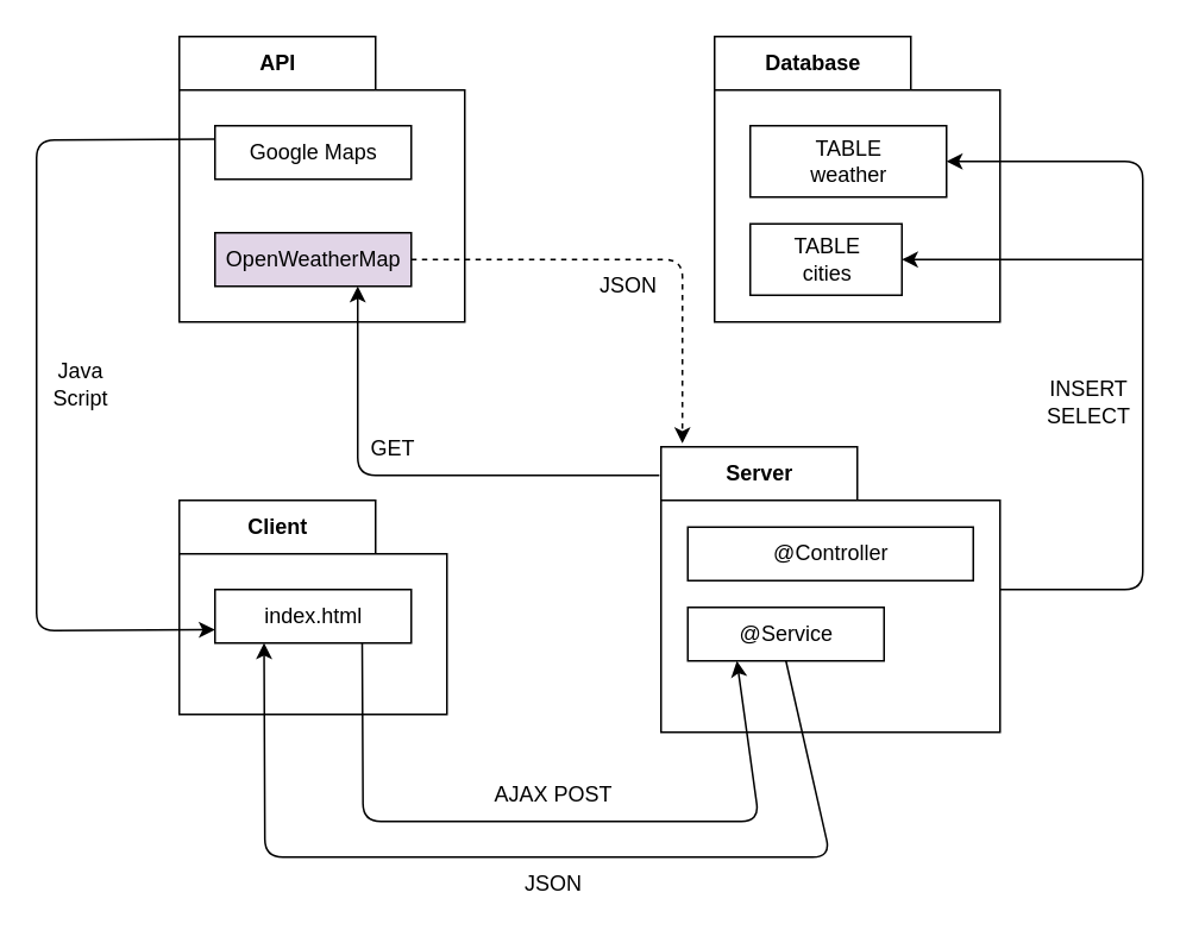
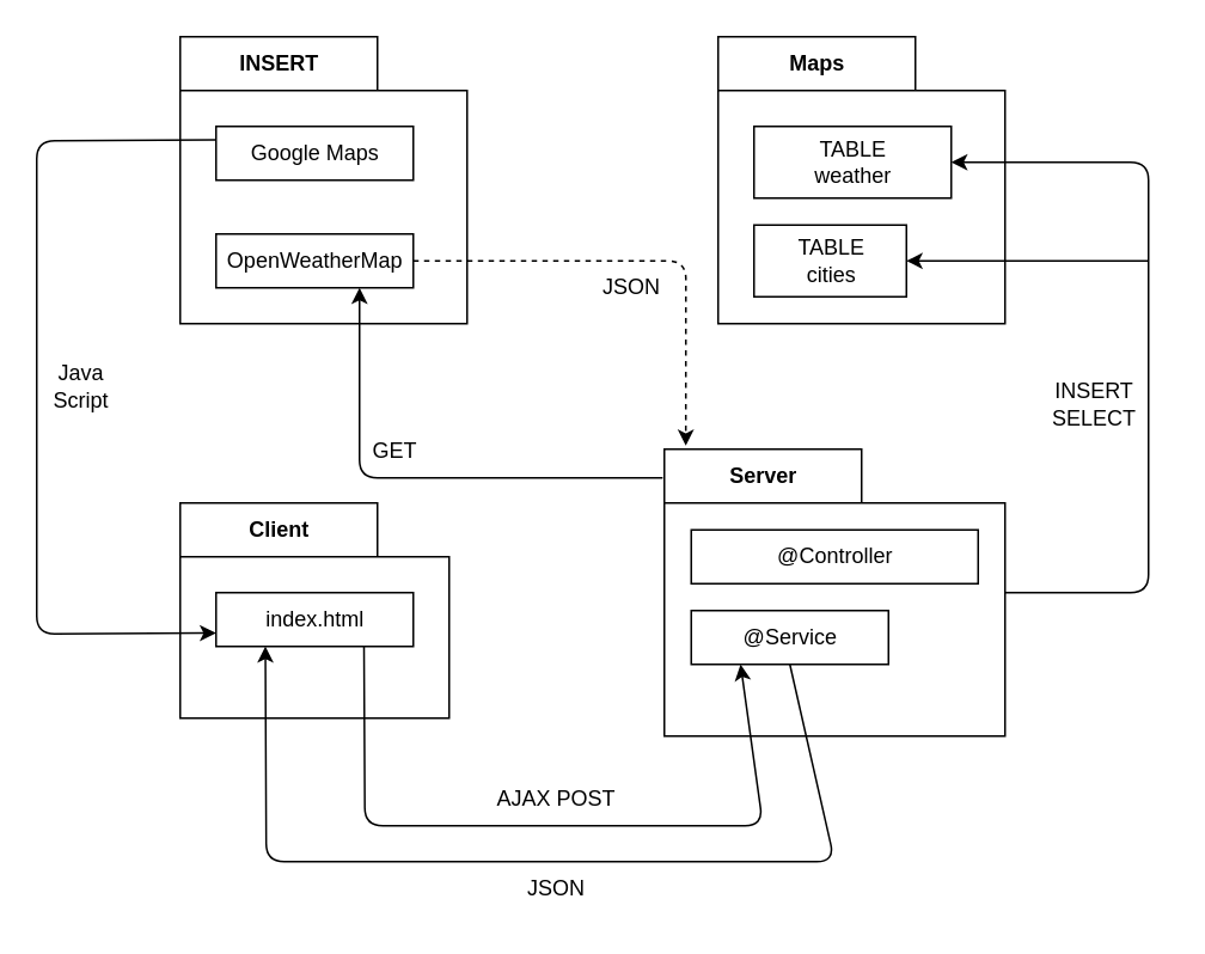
- <mxCell id="5" value="API" style="shape=folder;fontStyle=1;tabWidth=110;tabHeight=30;tabPosition=left;html=1;boundedLbl=1;labelInHeader=1;container=1;collapsible=0;recursiveResize=0;" parent="1" vertex="1"><mxGeometry x="100" y="20" width="160" height="160" as="geometry" /></mxCell>
+ <mxCell id="5" value="INSERT" style="shape=folder;fontStyle=1;tabWidth=110;tabHeight=30;tabPosition=left;html=1;boundedLbl=1;labelInHeader=1;container=1;collapsible=0;recursiveResize=0;" parent="1" vertex="1"><mxGeometry x="100" y="20" width="160" height="160" as="geometry" /></mxCell>
- <mxCell id="8" value="Database" style="shape=folder;fontStyle=1;tabWidth=110;tabHeight=30;tabPosition=left;html=1;boundedLbl=1;labelInHeader=1;container=1;collapsible=0;recursiveResize=0;" parent="1" vertex="1"><mxGeometry x="400" y="20" width="160" height="160" as="geometry" /></mxCell>
+ <mxCell id="8" value="Maps" style="shape=folder;fontStyle=1;tabWidth=110;tabHeight=30;tabPosition=left;html=1;boundedLbl=1;labelInHeader=1;container=1;collapsible=0;recursiveResize=0;" parent="1" vertex="1"><mxGeometry x="400" y="20" width="160" height="160" as="geometry" /></mxCell>
- <mxCell id="7" value="OpenWeatherMap" style="html=1;fillColor=#e1d5e7;" parent="5" vertex="1"><mxGeometry x="20" y="110" width="110" height="30" as="geometry" /></mxCell>
+ <mxCell id="7" value="OpenWeatherMap" style="html=1;" parent="5" vertex="1"><mxGeometry x="20" y="110" width="110" height="30" as="geometry" /></mxCell>
